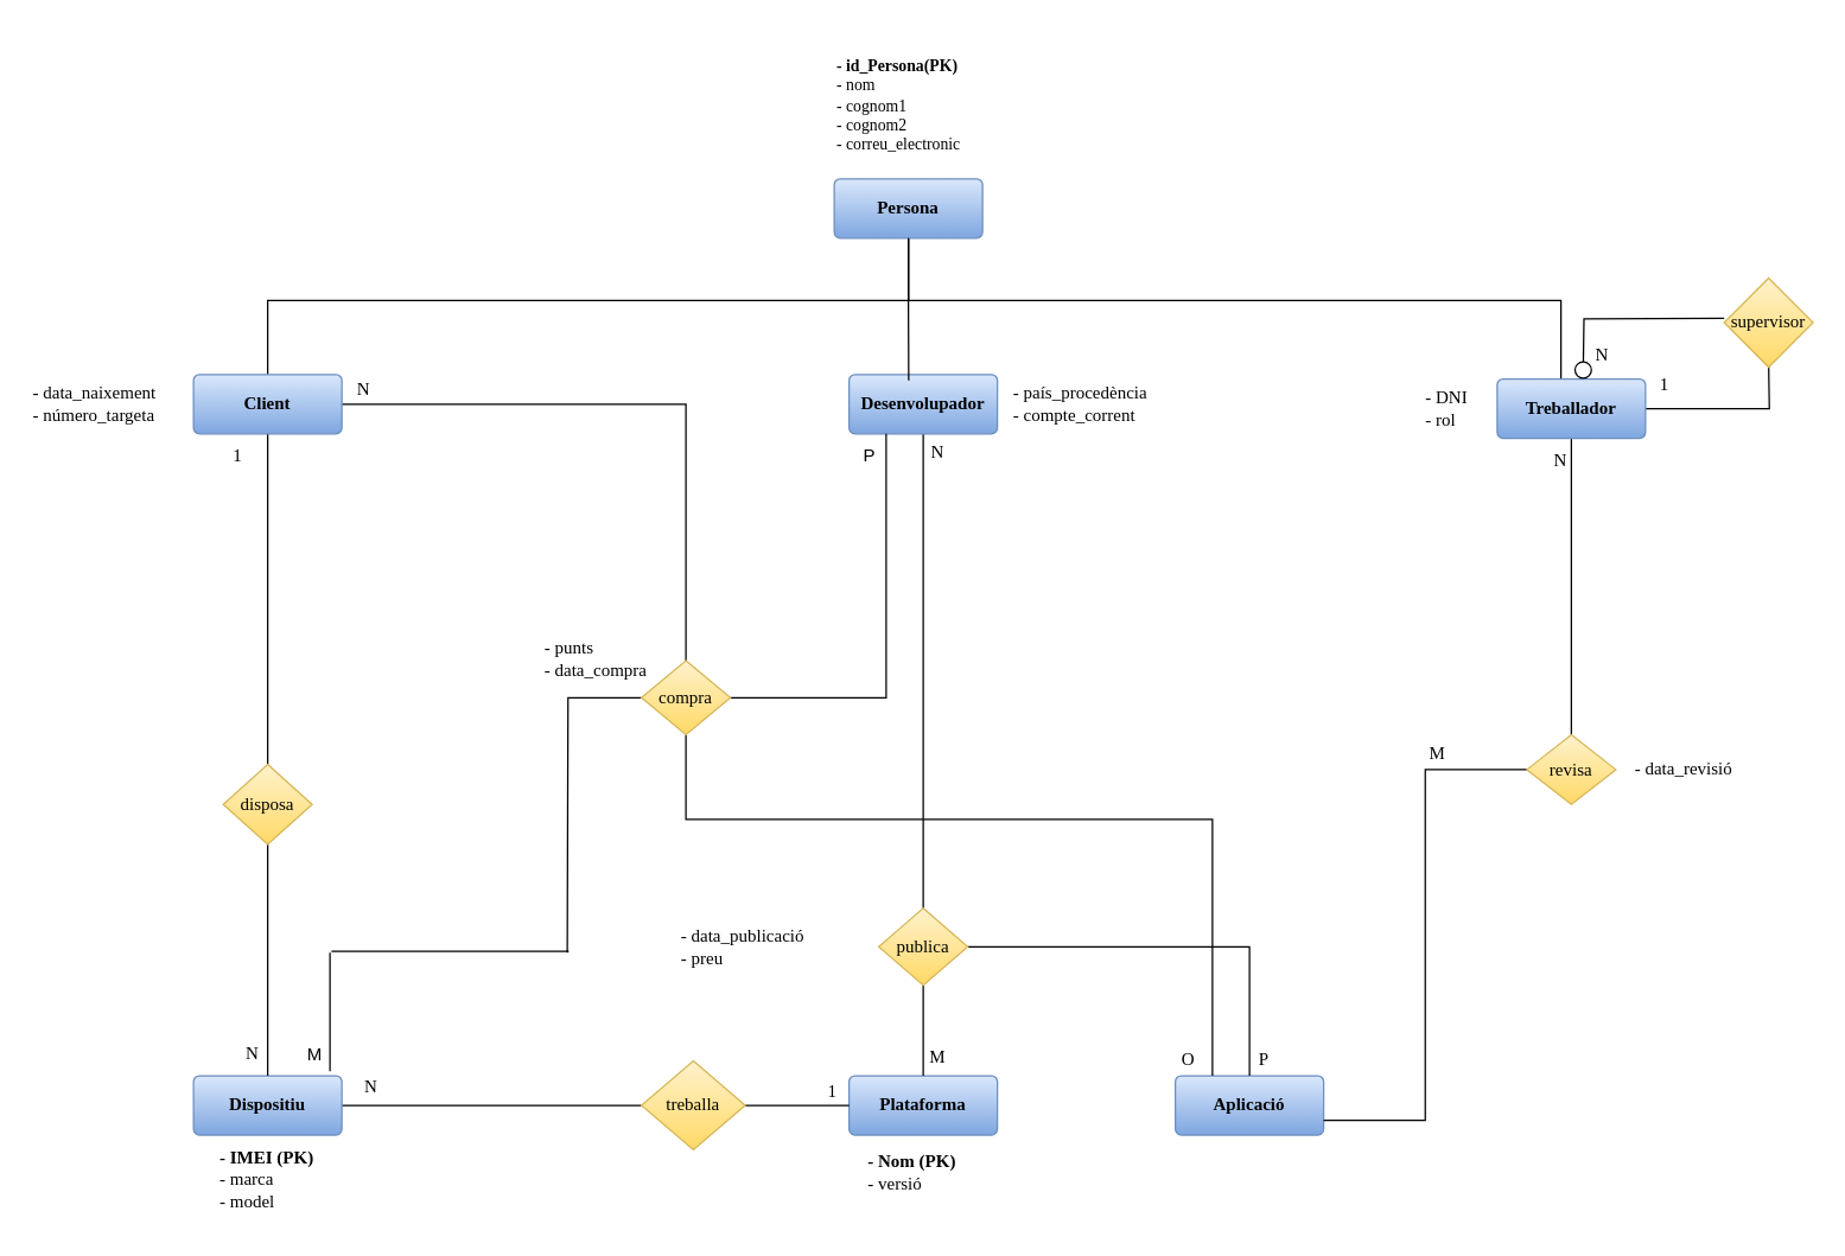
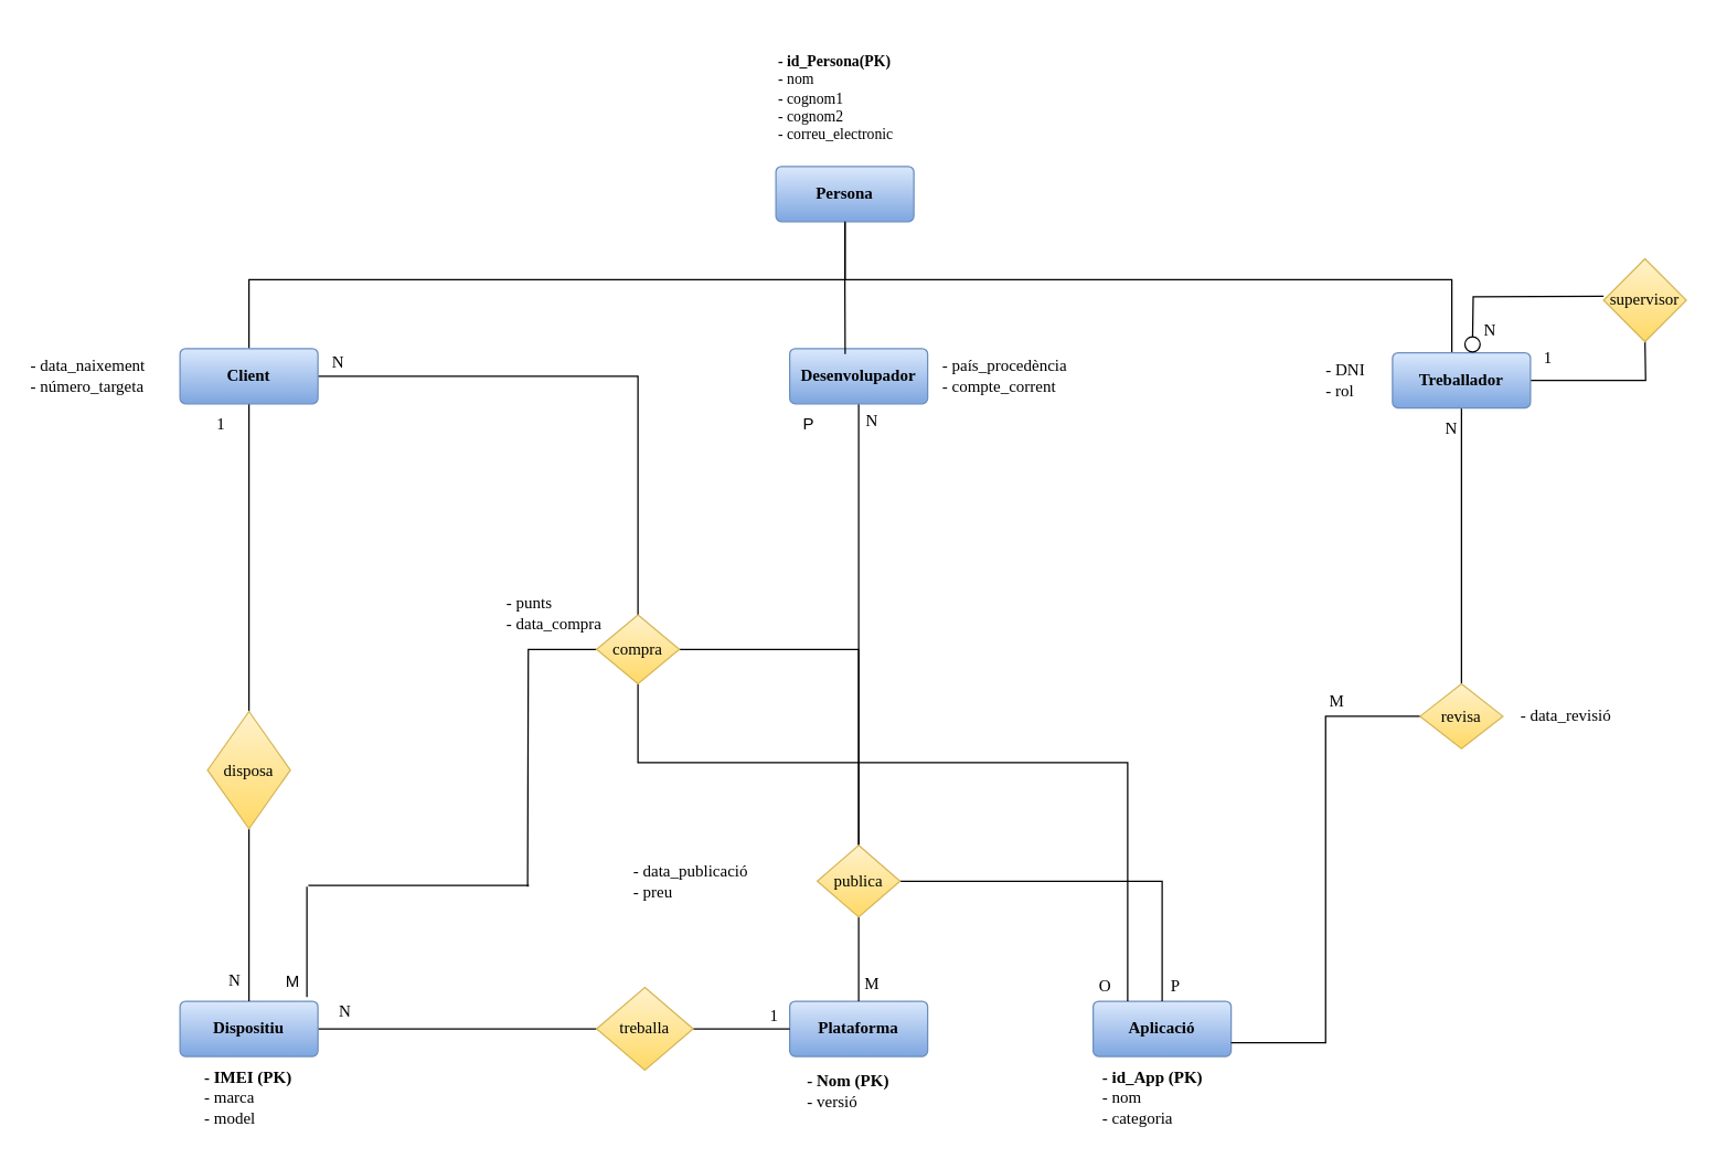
- <mxCell id="23" style="edgeStyle=orthogonalEdgeStyle;rounded=0;orthogonalLoop=1;jettySize=auto;html=1;entryX=0.25;entryY=1;entryDx=0;entryDy=0;endArrow=none;endFill=0;" edge="1" parent="1" source="26" target="9"><mxGeometry relative="1" as="geometry" /></mxCell>
+ <mxCell id="23" style="edgeStyle=orthogonalEdgeStyle;rounded=0;orthogonalLoop=1;jettySize=auto;html=1;endArrow=none;endFill=0;" edge="1" parent="1" source="26" target="29"><mxGeometry relative="1" as="geometry" /></mxCell>
- <mxCell id="20" value="disposa" style="shape=rhombus;perimeter=rhombusPerimeter;whiteSpace=wrap;html=1;align=center;fillColor=#fff2cc;gradientColor=#ffd966;strokeColor=#d6b656;fontFamily=Tahoma;" parent="1" vertex="1"><mxGeometry x="150" y="515" width="60" height="54" as="geometry" /></mxCell>
+ <mxCell id="20" value="disposa" style="shape=rhombus;perimeter=rhombusPerimeter;whiteSpace=wrap;html=1;align=center;fillColor=#fff2cc;gradientColor=#ffd966;strokeColor=#d6b656;fontFamily=Tahoma;" parent="1" vertex="1"><mxGeometry x="150" y="515" width="60" height="85" as="geometry" /></mxCell>
+ <mxCell id="54" value="&lt;font&gt;&lt;b&gt;- id_App (PK)&lt;/b&gt;&lt;/font&gt;&lt;div&gt;&lt;font&gt;- nom&lt;/font&gt;&lt;/div&gt;&lt;div&gt;&lt;font&gt;- categoria&lt;/font&gt;&lt;/div&gt;" style="text;html=1;align=left;verticalAlign=middle;whiteSpace=wrap;rounded=0;fontFamily=Tahoma;" parent="1" vertex="1"><mxGeometry x="797" y="780" width="110" height="30" as="geometry" /></mxCell>
